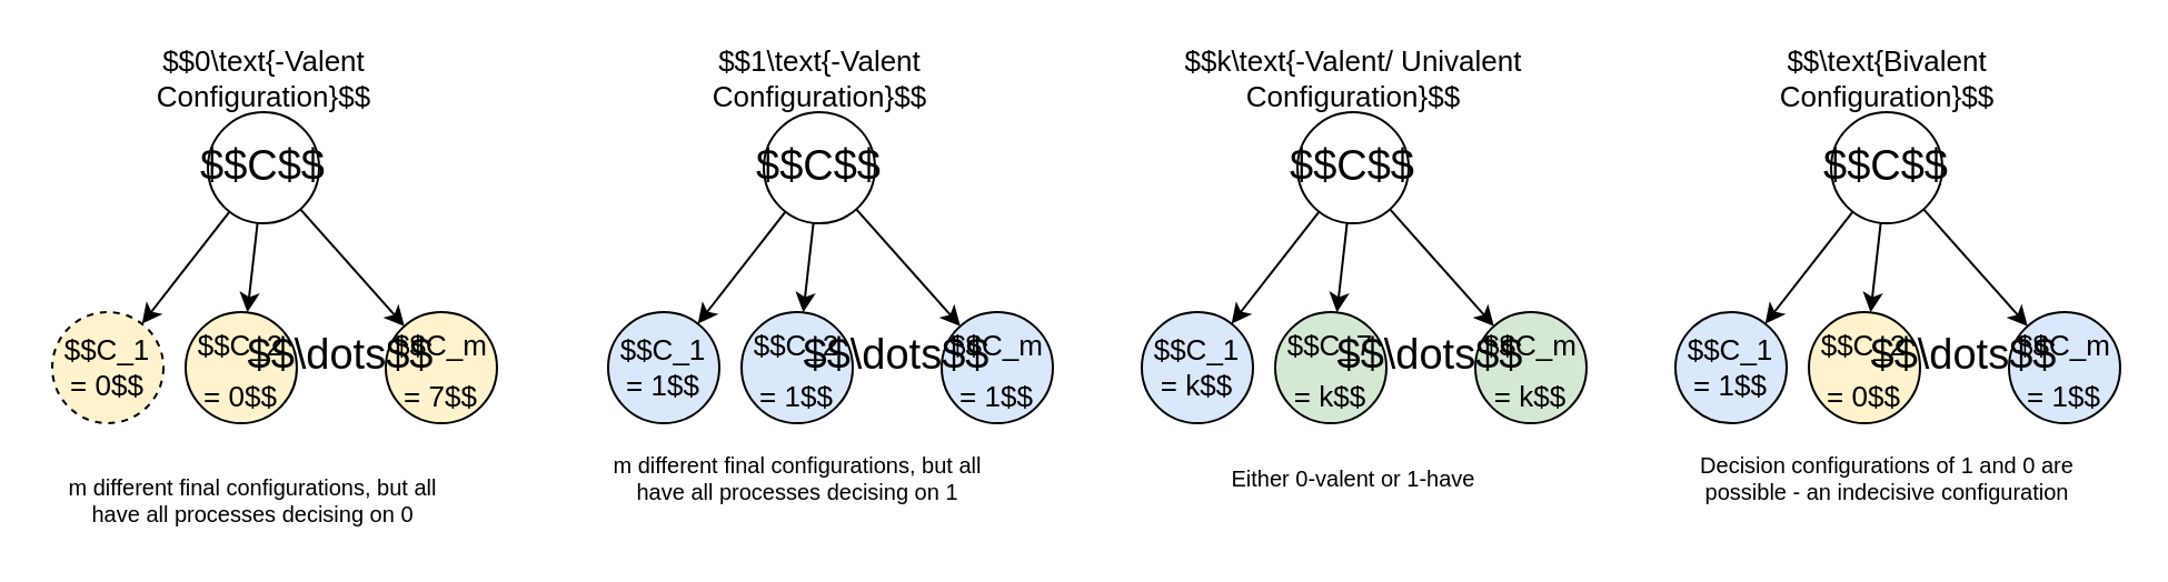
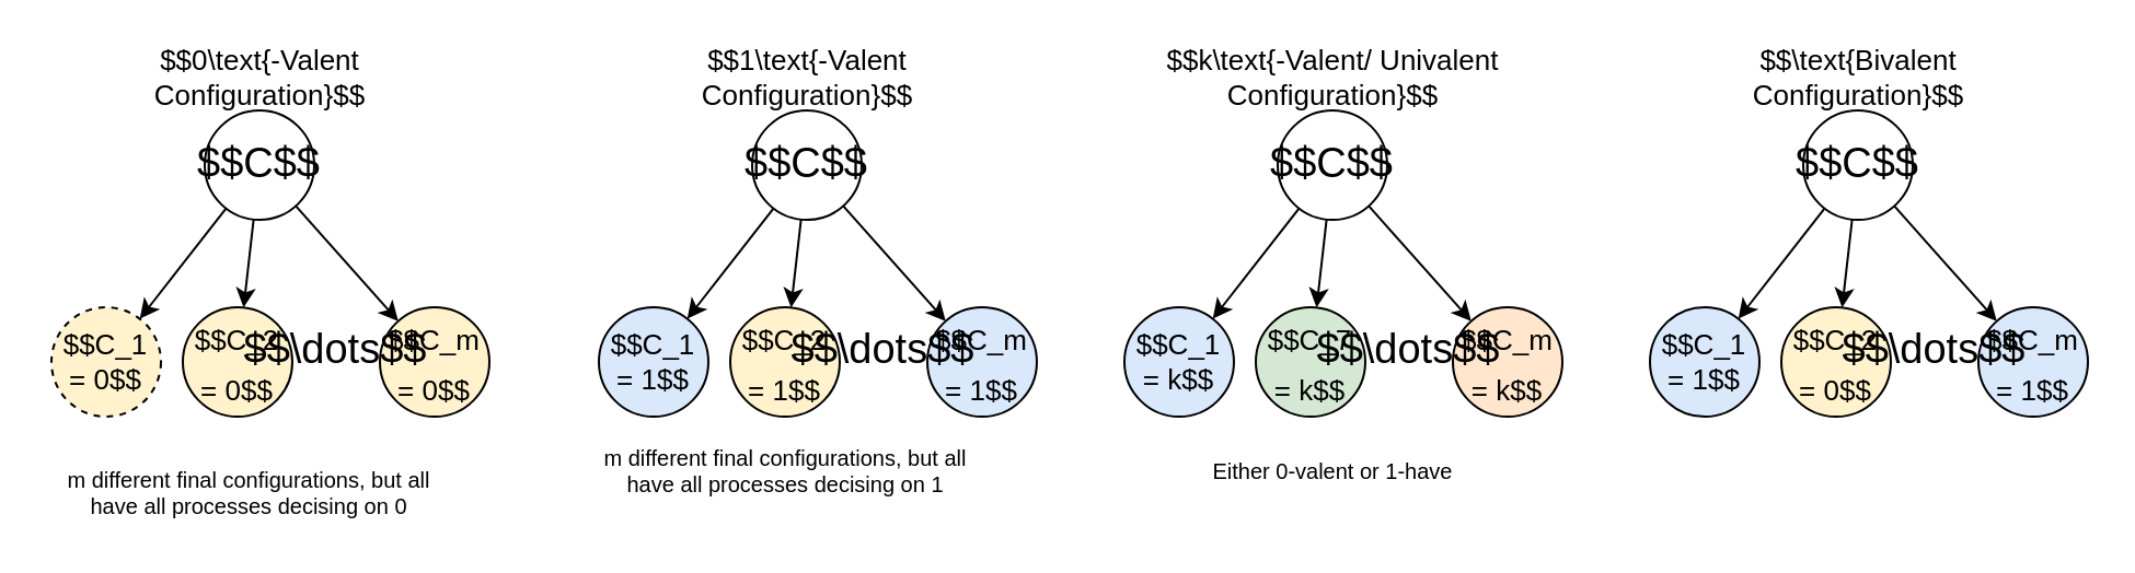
- <mxCell id="8" value="&lt;span style=&quot;font-size: 13px;&quot;&gt;$$C_m = 7$$&lt;/span&gt;" style="ellipse;whiteSpace=wrap;html=1;aspect=fixed;fontSize=19;fillColor=#fff2cc;strokeColor=#000000;" vertex="1" parent="1"><mxGeometry x="173" y="140" width="50" height="50" as="geometry" /></mxCell>
+ <mxCell id="8" value="&lt;span style=&quot;font-size: 13px;&quot;&gt;$$C_m = 0$$&lt;/span&gt;" style="ellipse;whiteSpace=wrap;html=1;aspect=fixed;fontSize=19;fillColor=#fff2cc;strokeColor=#000000;" vertex="1" parent="1"><mxGeometry x="173" y="140" width="50" height="50" as="geometry" /></mxCell>
- <mxCell id="17" value="&lt;span style=&quot;font-size: 13px;&quot;&gt;$$C_2 = 1$$&lt;/span&gt;" style="ellipse;whiteSpace=wrap;html=1;aspect=fixed;fontSize=19;fillColor=#dae8fc;strokeColor=#000000;" vertex="1" parent="1"><mxGeometry x="333" y="140" width="50" height="50" as="geometry" /></mxCell>
+ <mxCell id="17" value="&lt;span style=&quot;font-size: 13px;&quot;&gt;$$C_2 = 1$$&lt;/span&gt;" style="ellipse;whiteSpace=wrap;html=1;aspect=fixed;fontSize=19;fillColor=#fff2cc;strokeColor=#000000;" vertex="1" parent="1"><mxGeometry x="333" y="140" width="50" height="50" as="geometry" /></mxCell>
- <mxCell id="28" value="&lt;span style=&quot;font-size: 13px;&quot;&gt;$$C_m = k$$&lt;/span&gt;" style="ellipse;whiteSpace=wrap;html=1;aspect=fixed;fontSize=19;fillColor=#d5e8d4;strokeColor=#000000;" vertex="1" parent="1"><mxGeometry x="663" y="140" width="50" height="50" as="geometry" /></mxCell>
+ <mxCell id="28" value="&lt;span style=&quot;font-size: 13px;&quot;&gt;$$C_m = k$$&lt;/span&gt;" style="ellipse;whiteSpace=wrap;html=1;aspect=fixed;fontSize=19;fillColor=#ffe6cc;strokeColor=#000000;" vertex="1" parent="1"><mxGeometry x="663" y="140" width="50" height="50" as="geometry" /></mxCell>
- <mxCell id="40" value="Decision configurations of 1 and 0 are possible - an indecisive configuration" style="text;html=1;strokeColor=none;fillColor=none;align=center;verticalAlign=middle;whiteSpace=wrap;rounded=0;fontSize=10;" vertex="1" parent="1"><mxGeometry x="755.5" y="200" width="185" height="30" as="geometry" /></mxCell>
